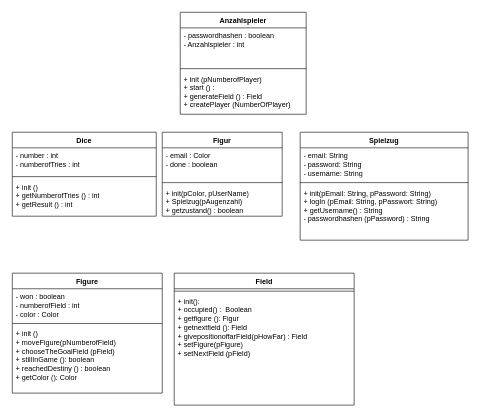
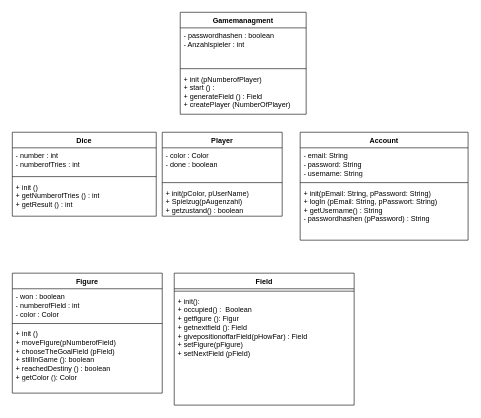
- <mxCell id="10" value="Anzahlspieler" style="swimlane;fontStyle=1;align=center;verticalAlign=top;childLayout=stackLayout;horizontal=1;startSize=26;horizontalStack=0;resizeParent=1;resizeParentMax=0;resizeLast=0;collapsible=1;marginBottom=0;whiteSpace=wrap;html=1;" parent="1" vertex="1"><mxGeometry x="300" y="20" width="210" height="170" as="geometry" /></mxCell>
+ <mxCell id="10" value="Gamemanagment" style="swimlane;fontStyle=1;align=center;verticalAlign=top;childLayout=stackLayout;horizontal=1;startSize=26;horizontalStack=0;resizeParent=1;resizeParentMax=0;resizeLast=0;collapsible=1;marginBottom=0;whiteSpace=wrap;html=1;" parent="1" vertex="1"><mxGeometry x="300" y="20" width="210" height="170" as="geometry" /></mxCell>
- <mxCell id="2" value="Figur" style="swimlane;fontStyle=1;align=center;verticalAlign=top;childLayout=stackLayout;horizontal=1;startSize=26;horizontalStack=0;resizeParent=1;resizeParentMax=0;resizeLast=0;collapsible=1;marginBottom=0;whiteSpace=wrap;html=1;" parent="1" vertex="1"><mxGeometry x="270" y="220" width="200" height="140" as="geometry" /></mxCell>
+ <mxCell id="2" value="Player" style="swimlane;fontStyle=1;align=center;verticalAlign=top;childLayout=stackLayout;horizontal=1;startSize=26;horizontalStack=0;resizeParent=1;resizeParentMax=0;resizeLast=0;collapsible=1;marginBottom=0;whiteSpace=wrap;html=1;" parent="1" vertex="1"><mxGeometry x="270" y="220" width="200" height="140" as="geometry" /></mxCell>
- <mxCell id="21" value="Spielzug" style="swimlane;fontStyle=1;align=center;verticalAlign=top;childLayout=stackLayout;horizontal=1;startSize=26;horizontalStack=0;resizeParent=1;resizeParentMax=0;resizeLast=0;collapsible=1;marginBottom=0;whiteSpace=wrap;html=1;" parent="1" vertex="1"><mxGeometry x="500" y="220" width="280" height="180" as="geometry" /></mxCell>
+ <mxCell id="21" value="Account" style="swimlane;fontStyle=1;align=center;verticalAlign=top;childLayout=stackLayout;horizontal=1;startSize=26;horizontalStack=0;resizeParent=1;resizeParentMax=0;resizeLast=0;collapsible=1;marginBottom=0;whiteSpace=wrap;html=1;" parent="1" vertex="1"><mxGeometry x="500" y="220" width="280" height="180" as="geometry" /></mxCell>
- <mxCell id="3" value="- email : Color&lt;br&gt;- done : boolean&lt;br&gt;&amp;nbsp;" style="text;strokeColor=none;fillColor=none;align=left;verticalAlign=top;spacingLeft=4;spacingRight=4;overflow=hidden;rotatable=0;points=[[0,0.5],[1,0.5]];portConstraint=eastwest;whiteSpace=wrap;html=1;" parent="2" vertex="1"><mxGeometry y="26" width="200" height="54" as="geometry" /></mxCell>
+ <mxCell id="3" value="- color : Color&lt;br&gt;- done : boolean&lt;br&gt;&amp;nbsp;" style="text;strokeColor=none;fillColor=none;align=left;verticalAlign=top;spacingLeft=4;spacingRight=4;overflow=hidden;rotatable=0;points=[[0,0.5],[1,0.5]];portConstraint=eastwest;whiteSpace=wrap;html=1;" parent="2" vertex="1"><mxGeometry y="26" width="200" height="54" as="geometry" /></mxCell>
